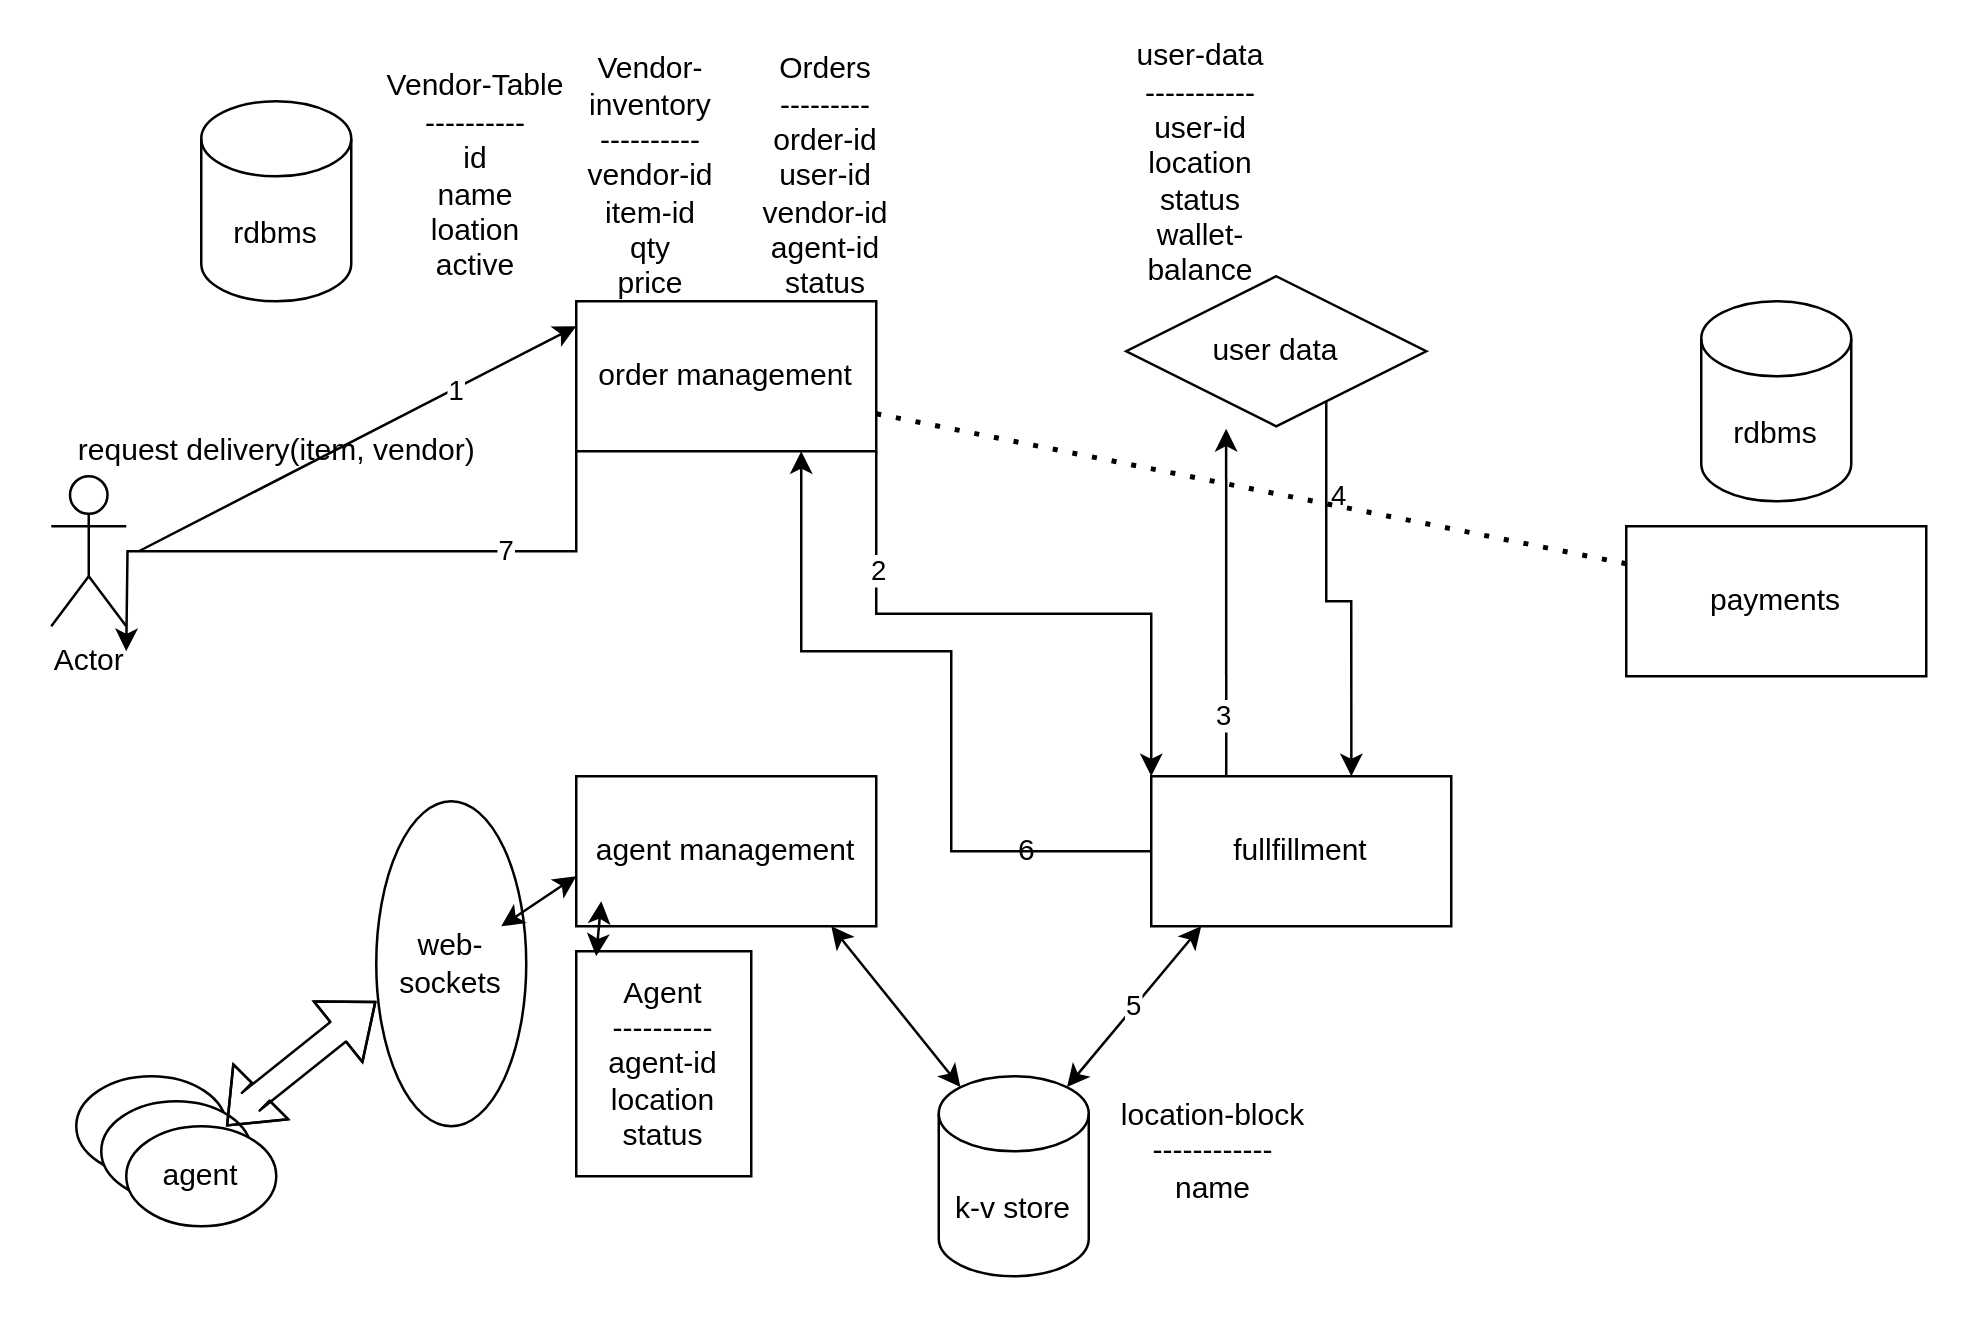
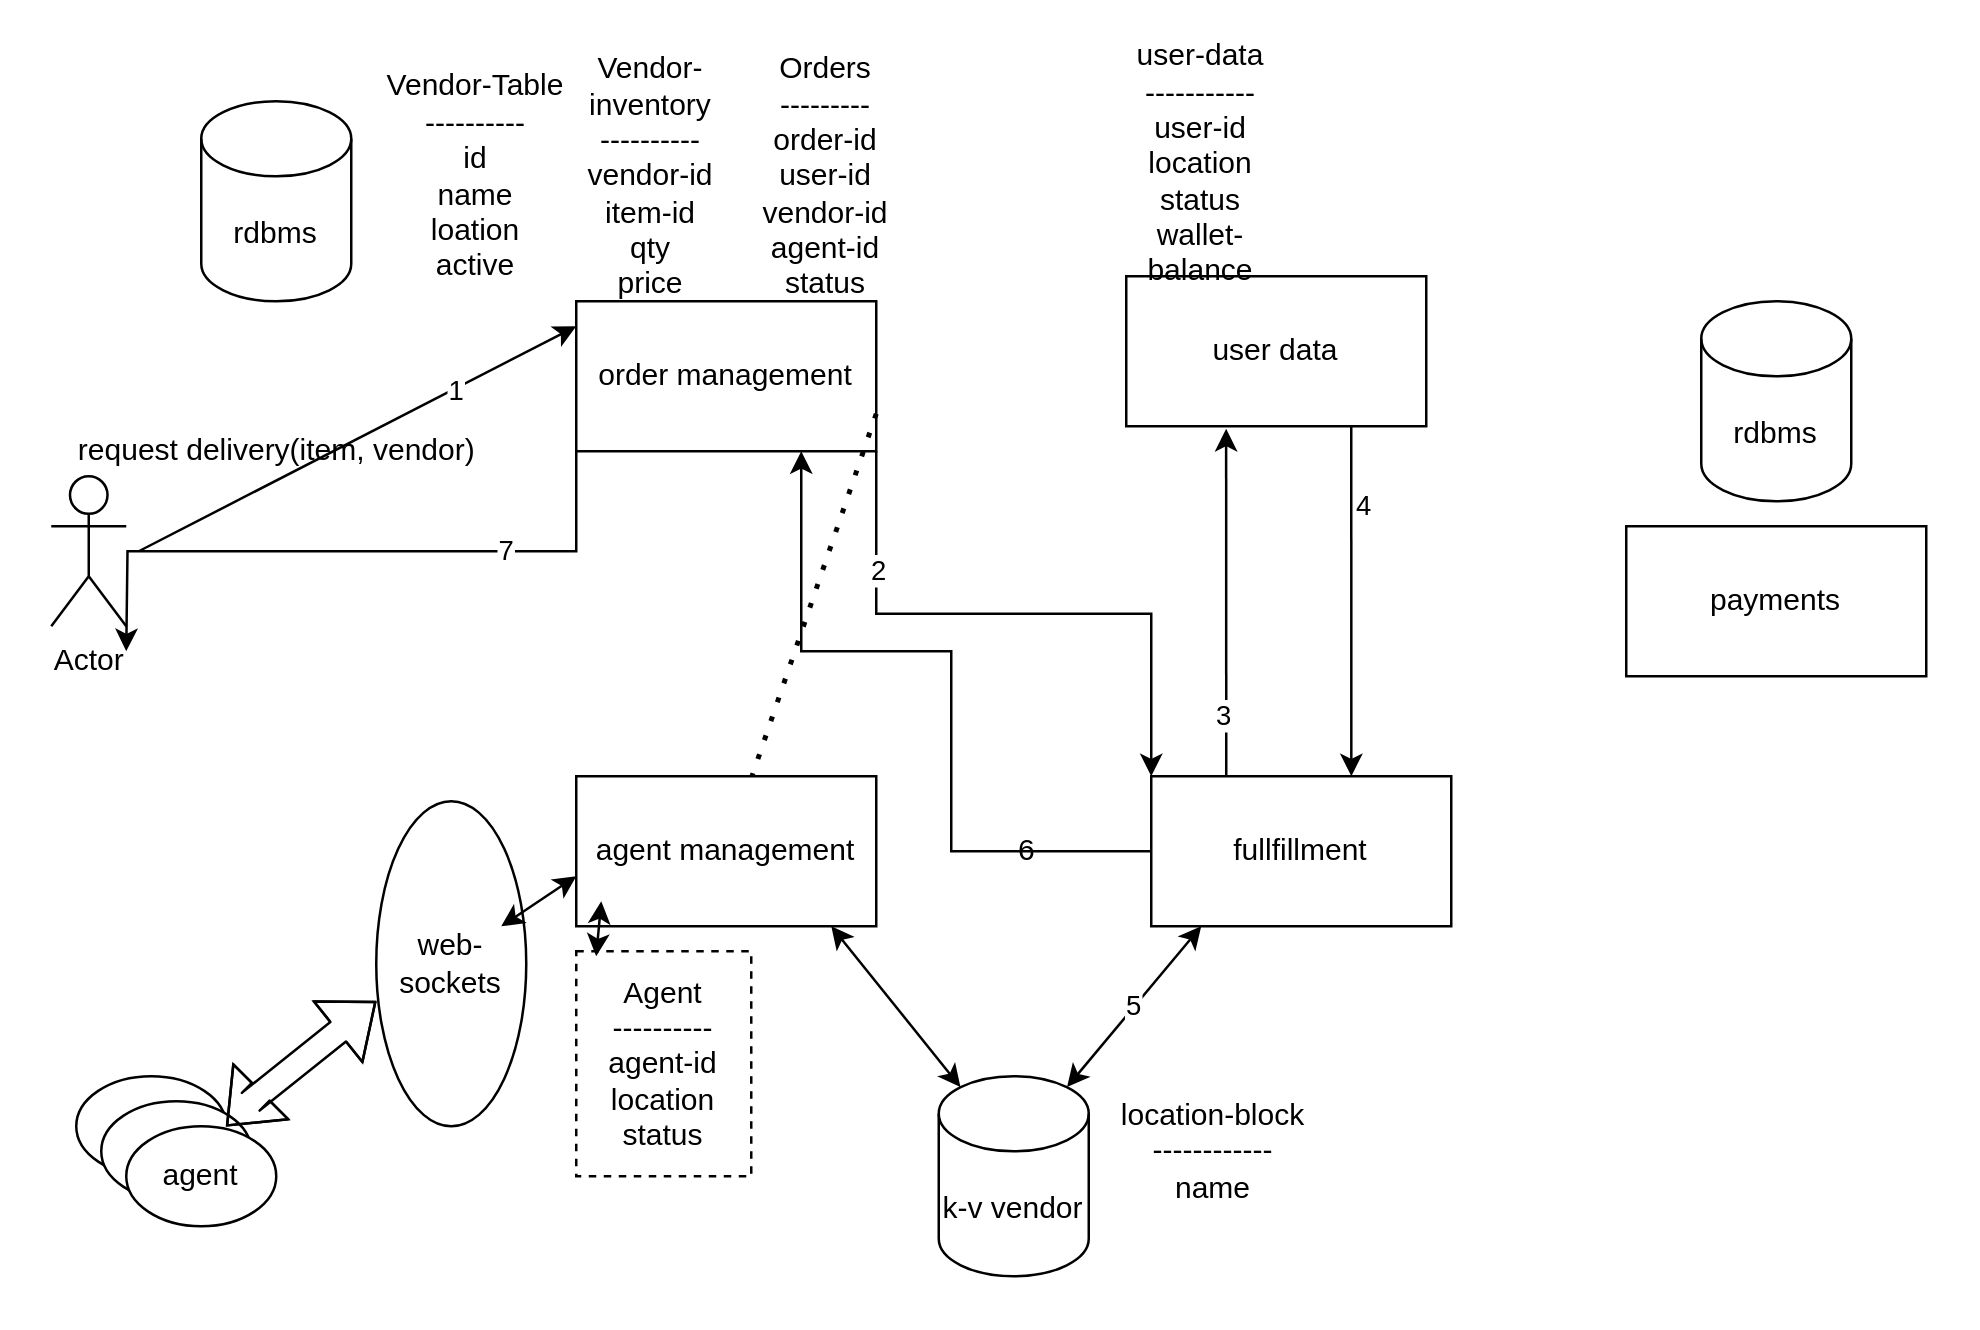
- <mxCell id="10" value="user data" style="rhombus;whiteSpace=wrap;html=1;" vertex="1" parent="1"><mxGeometry x="450" y="110" width="120" height="60" as="geometry" /></mxCell>
+ <mxCell id="10" value="user data" style="rounded=0;whiteSpace=wrap;html=1;" vertex="1" parent="1"><mxGeometry x="450" y="110" width="120" height="60" as="geometry" /></mxCell>
- <mxCell id="39" value="" style="endArrow=none;dashed=1;html=1;dashPattern=1 3;strokeWidth=2;entryX=0;entryY=0.25;entryDx=0;entryDy=0;exitX=1;exitY=0.75;exitDx=0;exitDy=0;" edge="1" parent="1" source="7" target="27"><mxGeometry width="50" height="50" relative="1" as="geometry"><mxPoint x="380" y="180" as="sourcePoint" /><mxPoint x="430" y="130" as="targetPoint" /></mxGeometry></mxCell>
+ <mxCell id="39" value="" style="endArrow=none;dashed=1;html=1;dashPattern=1 3;strokeWidth=2;exitX=1;exitY=0.75;exitDx=0;exitDy=0;" edge="1" parent="1" source="7" target="2"><mxGeometry width="50" height="50" relative="1" as="geometry"><mxPoint x="380" y="180" as="sourcePoint" /><mxPoint x="430" y="130" as="targetPoint" /></mxGeometry></mxCell>
- <mxCell id="26" value="Agent&lt;br&gt;----------&lt;br&gt;agent-id&lt;br&gt;location&lt;br&gt;status" style="rounded=0;whiteSpace=wrap;html=1;" vertex="1" parent="1"><mxGeometry x="230" y="380" width="70" height="90" as="geometry" /></mxCell>
+ <mxCell id="26" value="Agent&lt;br&gt;----------&lt;br&gt;agent-id&lt;br&gt;location&lt;br&gt;status" style="rounded=0;whiteSpace=wrap;html=1;dashed=1;" vertex="1" parent="1"><mxGeometry x="230" y="380" width="70" height="90" as="geometry" /></mxCell>
- <mxCell id="32" value="k-v store" style="shape=cylinder3;whiteSpace=wrap;html=1;boundedLbl=1;backgroundOutline=1;size=15;" vertex="1" parent="1"><mxGeometry x="375" y="430" width="60" height="80" as="geometry" /></mxCell>
+ <mxCell id="32" value="k-v vendor" style="shape=cylinder3;whiteSpace=wrap;html=1;boundedLbl=1;backgroundOutline=1;size=15;" vertex="1" parent="1"><mxGeometry x="375" y="430" width="60" height="80" as="geometry" /></mxCell>
